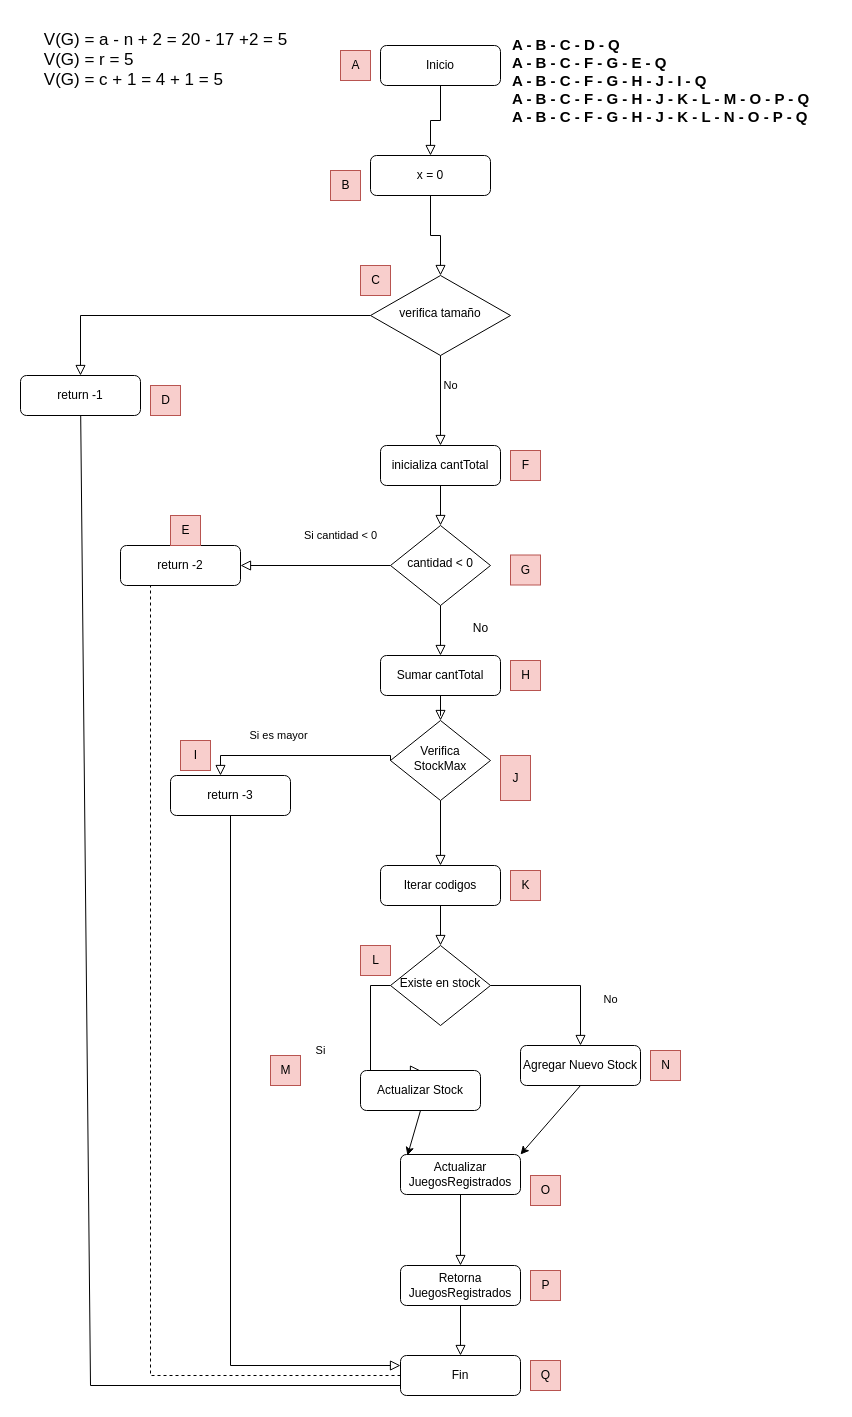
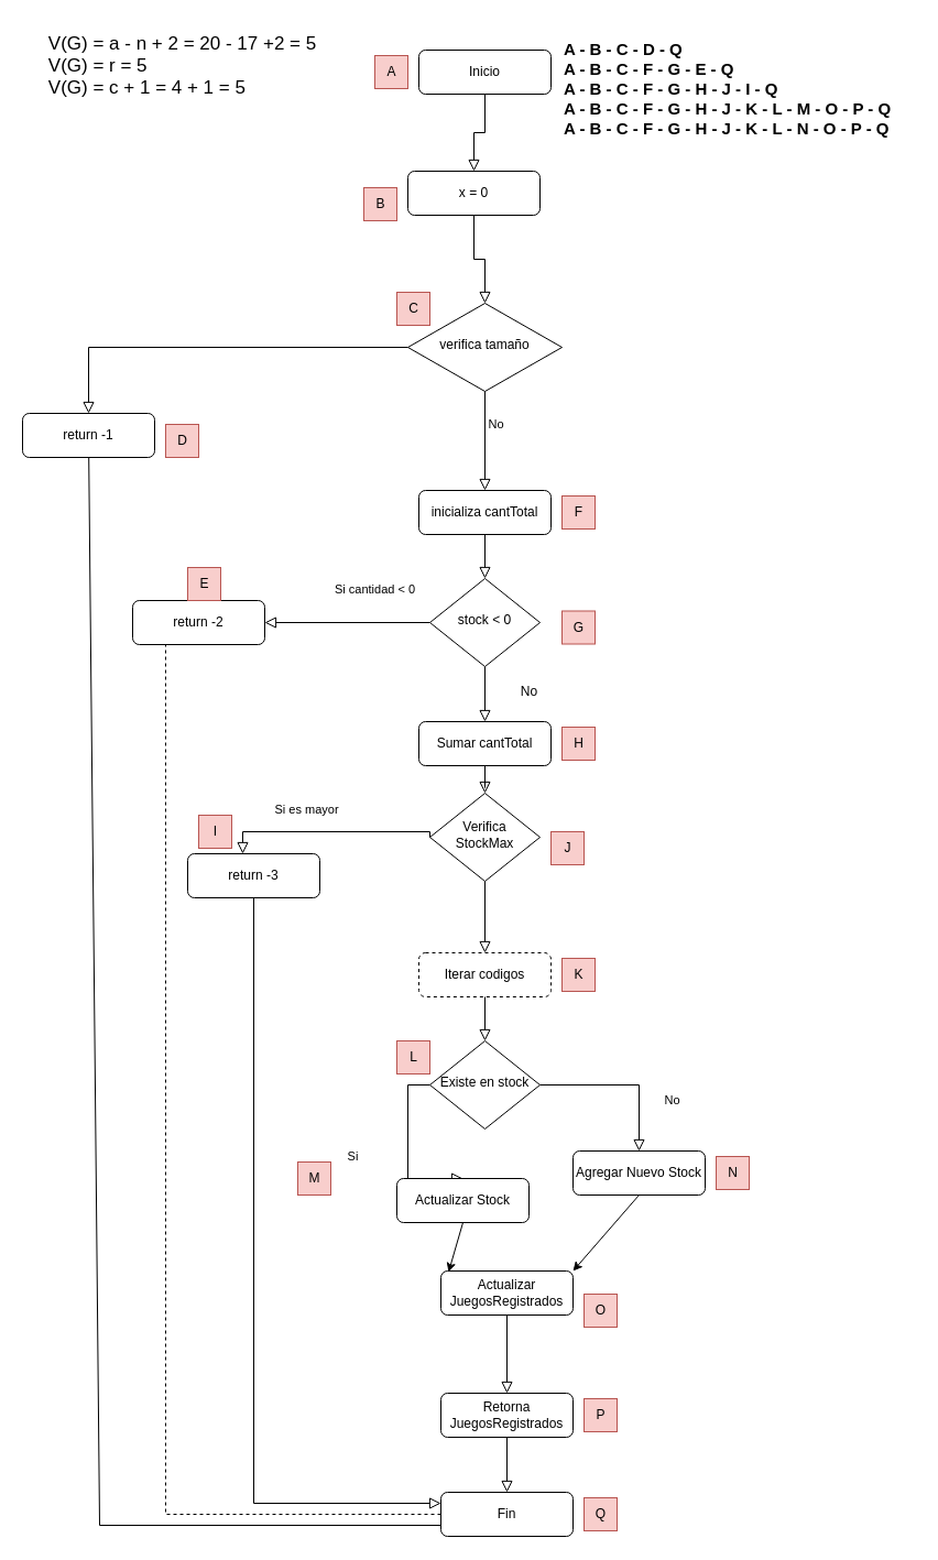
- <mxCell id="10" value="cantidad &amp;lt; 0" style="rhombus;whiteSpace=wrap;html=1;shadow=0;fontFamily=Helvetica;fontSize=12;align=center;strokeWidth=1;spacing=6;spacingTop=-4;" parent="1" vertex="1"><mxGeometry x="390" y="525" width="100" height="80" as="geometry" /></mxCell>
+ <mxCell id="10" value="stock &amp;lt; 0" style="rhombus;whiteSpace=wrap;html=1;shadow=0;fontFamily=Helvetica;fontSize=12;align=center;strokeWidth=1;spacing=6;spacingTop=-4;" parent="1" vertex="1"><mxGeometry x="390" y="525" width="100" height="80" as="geometry" /></mxCell>
- <mxCell id="50" value="J" style="text;html=1;align=center;verticalAlign=middle;resizable=0;points=[];autosize=1;strokeColor=#b85450;fillColor=#f8cecc;" vertex="1" parent="1"><mxGeometry x="500" y="755" width="30" height="45" as="geometry" /></mxCell>
+ <mxCell id="50" value="J" style="text;html=1;align=center;verticalAlign=middle;resizable=0;points=[];autosize=1;strokeColor=#b85450;fillColor=#f8cecc;" vertex="1" parent="1"><mxGeometry x="500" y="755" width="30" height="30" as="geometry" /></mxCell>
- <mxCell id="28" value="Iterar codigos" style="rounded=1;whiteSpace=wrap;html=1;fontSize=12;glass=0;strokeWidth=1;shadow=0;" vertex="1" parent="1"><mxGeometry x="380" y="865" width="120" height="40" as="geometry" /></mxCell>
+ <mxCell id="28" value="Iterar codigos" style="rounded=1;whiteSpace=wrap;html=1;fontSize=12;glass=0;strokeWidth=1;shadow=0;dashed=1;" vertex="1" parent="1"><mxGeometry x="380" y="865" width="120" height="40" as="geometry" /></mxCell>
